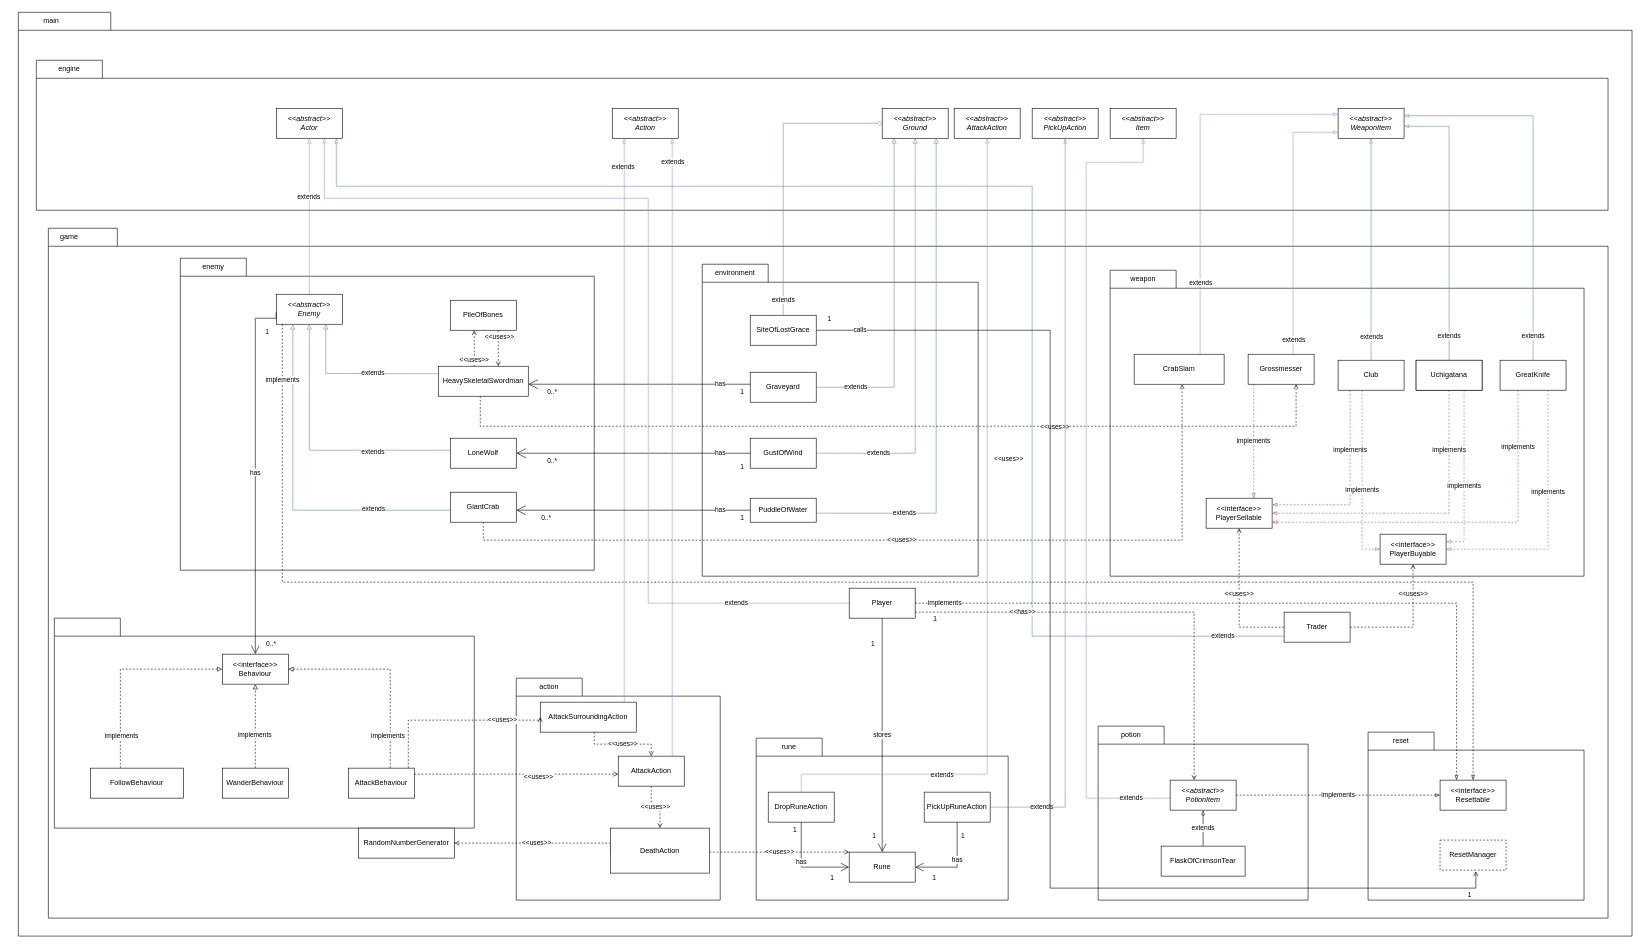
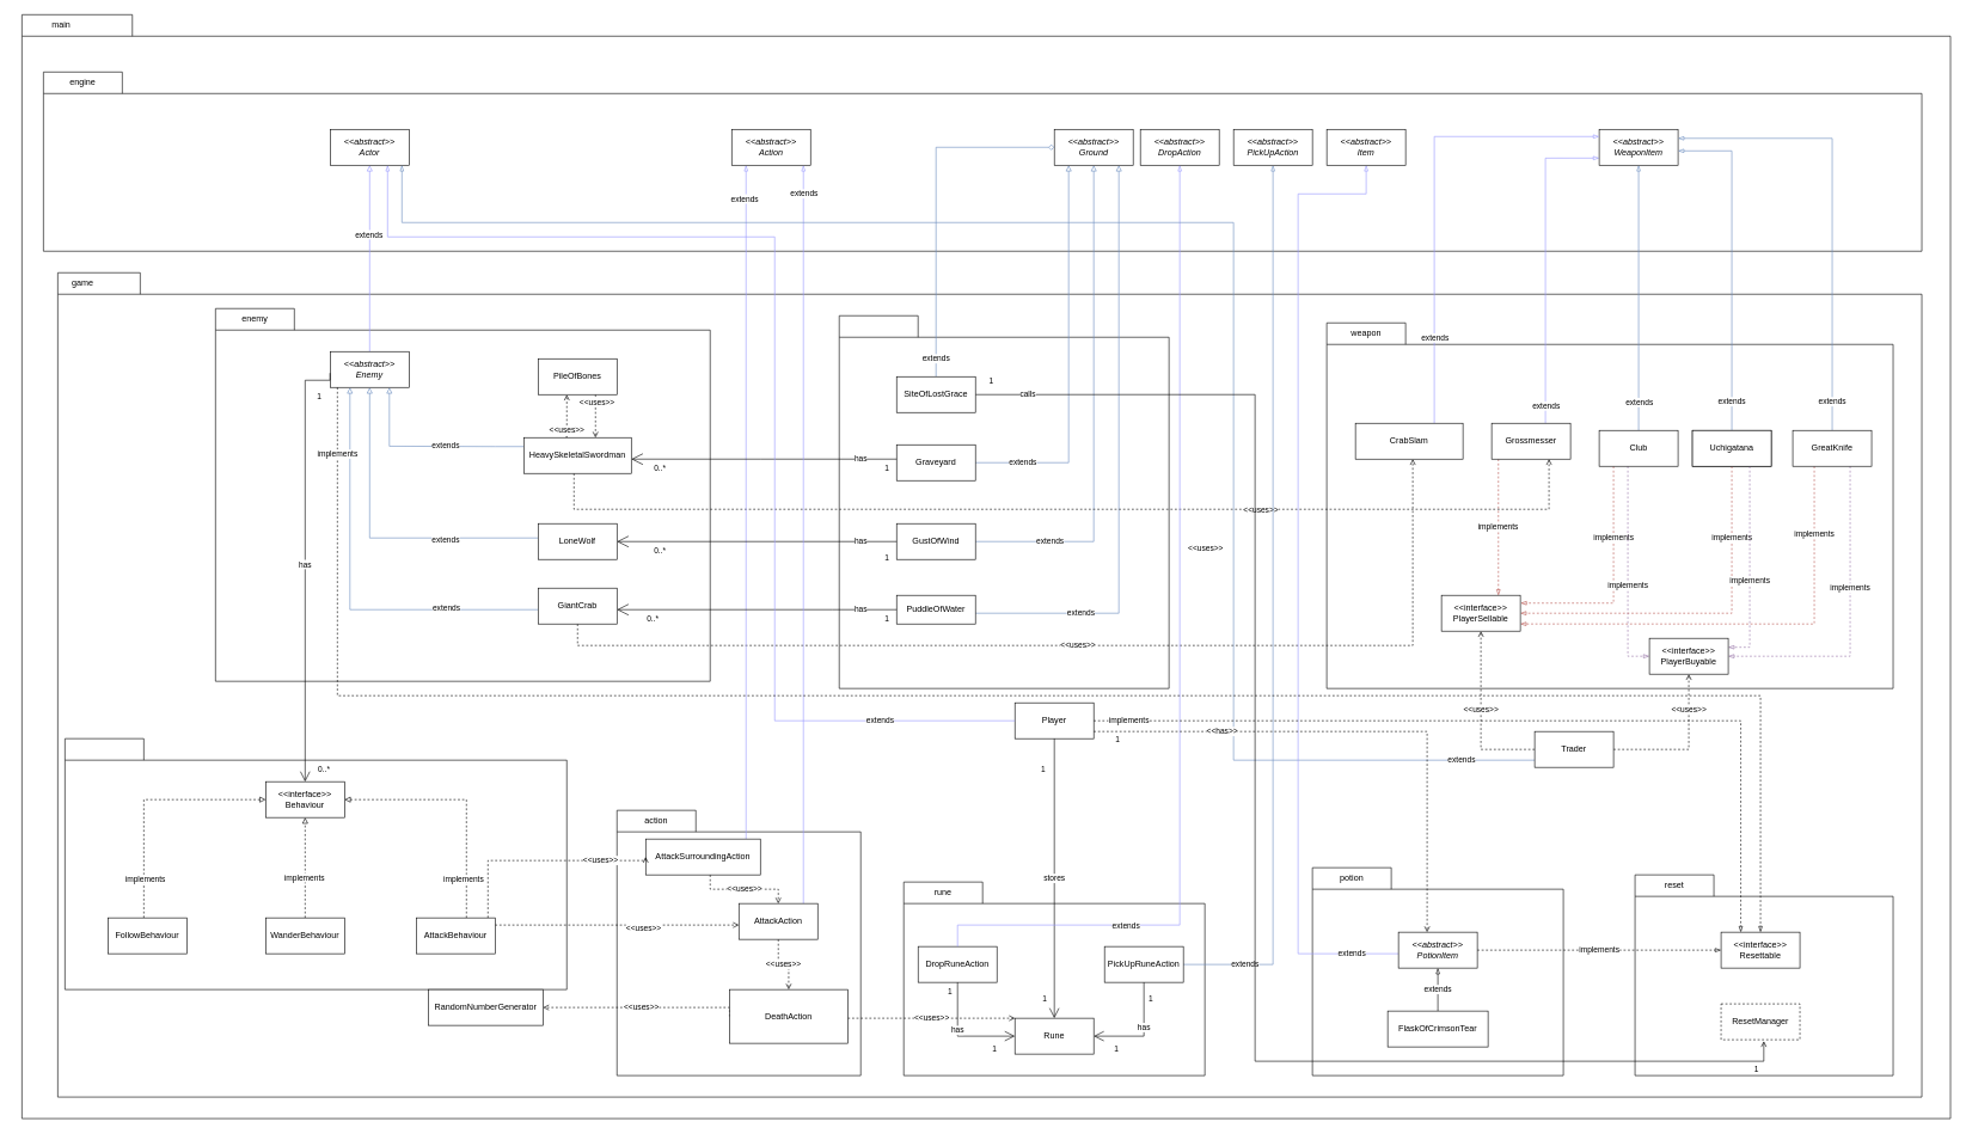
- <mxCell id="92" value="&lt;i&gt;&amp;lt;&amp;lt;abstract&amp;gt;&amp;gt;&lt;br&gt;AttackAction&lt;/i&gt;" style="html=1;whiteSpace=wrap;" parent="8" vertex="1"><mxGeometry x="1590" y="180" width="110" height="50" as="geometry" /></mxCell>
+ <mxCell id="92" value="&lt;i&gt;&amp;lt;&amp;lt;abstract&amp;gt;&amp;gt;&lt;br&gt;DropAction&lt;/i&gt;" style="html=1;whiteSpace=wrap;" parent="8" vertex="1"><mxGeometry x="1590" y="180" width="110" height="50" as="geometry" /></mxCell>
- <mxCell id="12" value="environment" style="text;html=1;strokeColor=none;fillColor=none;align=center;verticalAlign=middle;whiteSpace=wrap;rounded=0;" parent="8" vertex="1"><mxGeometry x="1170" y="440" width="110" height="30" as="geometry" /></mxCell>
- <mxCell id="76" value="FollowBehaviour" style="html=1;whiteSpace=wrap;" parent="8" vertex="1"><mxGeometry x="150" y="1280" width="155" height="50" as="geometry" /></mxCell>
+ <mxCell id="76" value="FollowBehaviour" style="html=1;whiteSpace=wrap;" parent="8" vertex="1"><mxGeometry x="150" y="1280" width="110" height="50" as="geometry" /></mxCell>
